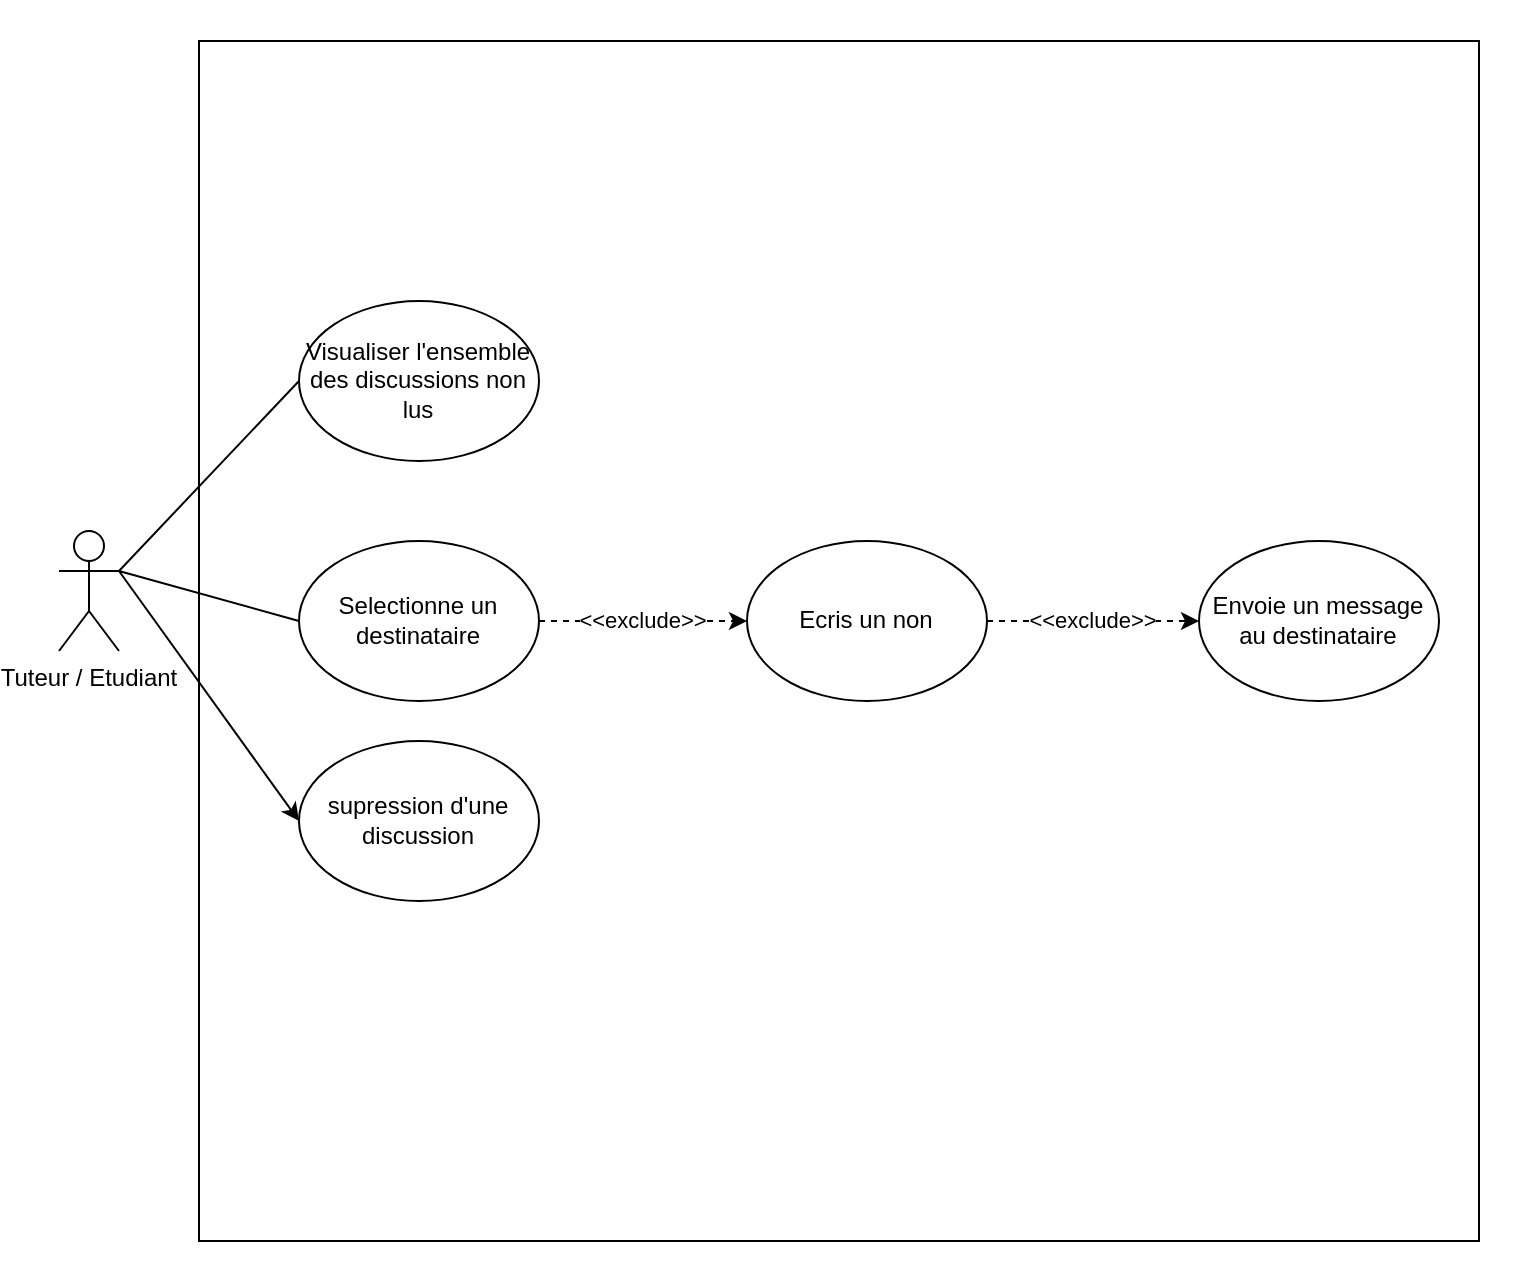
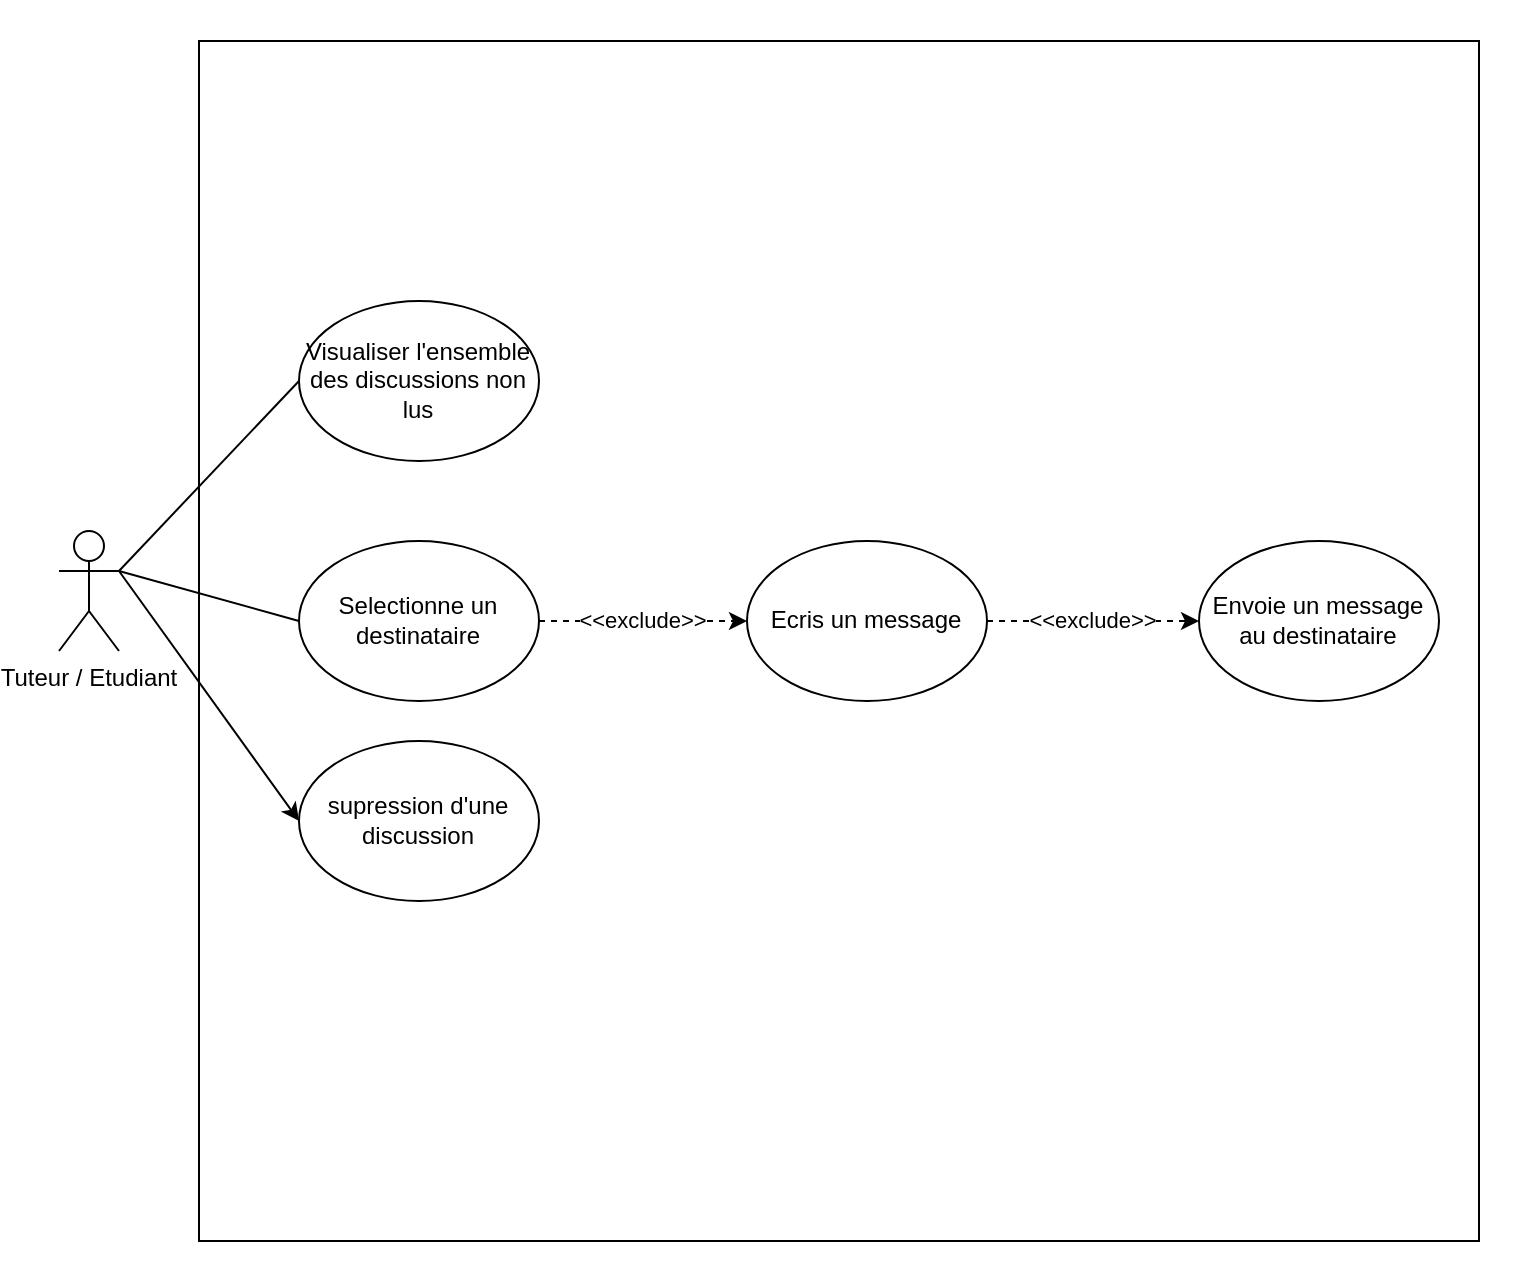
- <mxCell id="10" value="Ecris un non" style="ellipse;whiteSpace=wrap;html=1;" parent="1" vertex="1"><mxGeometry x="364" y="270" width="120" height="80" as="geometry" /></mxCell>
+ <mxCell id="10" value="Ecris un message" style="ellipse;whiteSpace=wrap;html=1;" parent="1" vertex="1"><mxGeometry x="364" y="270" width="120" height="80" as="geometry" /></mxCell>
